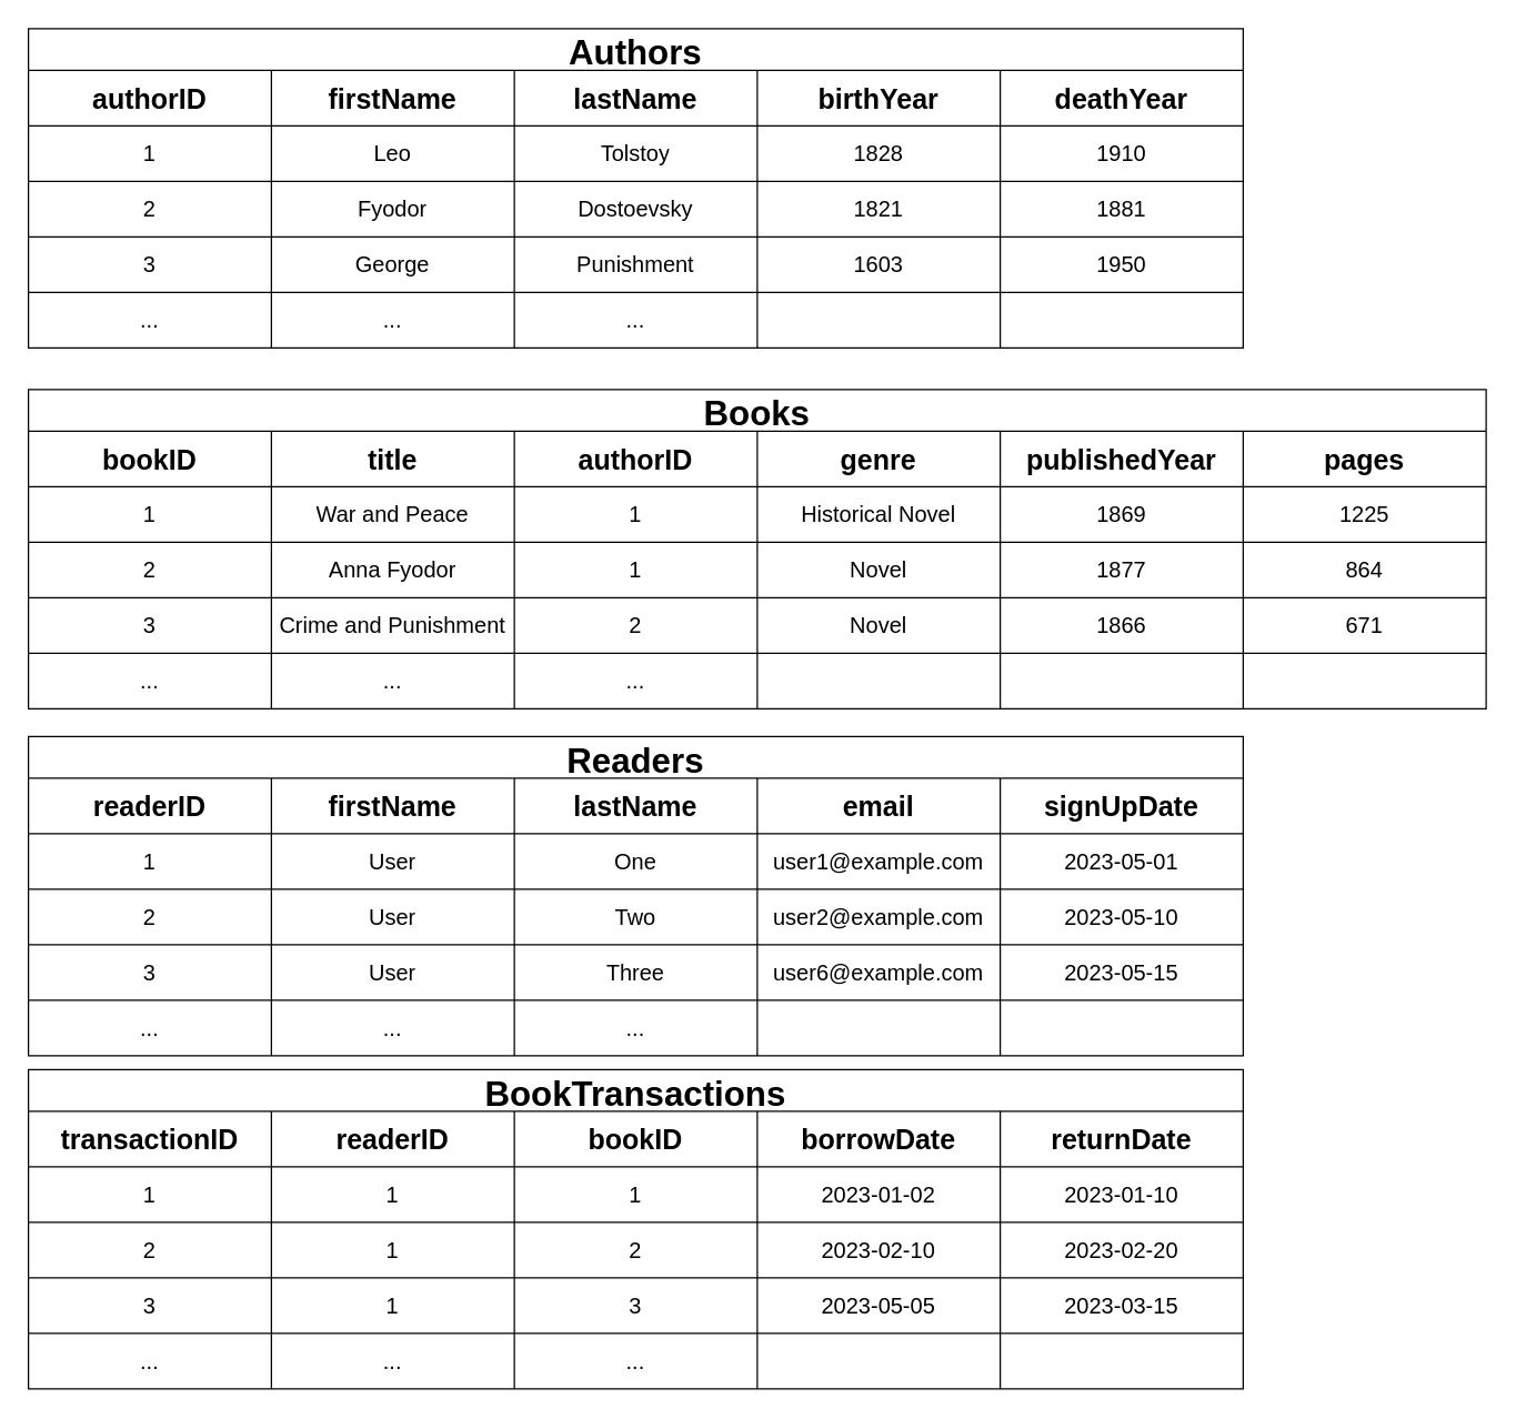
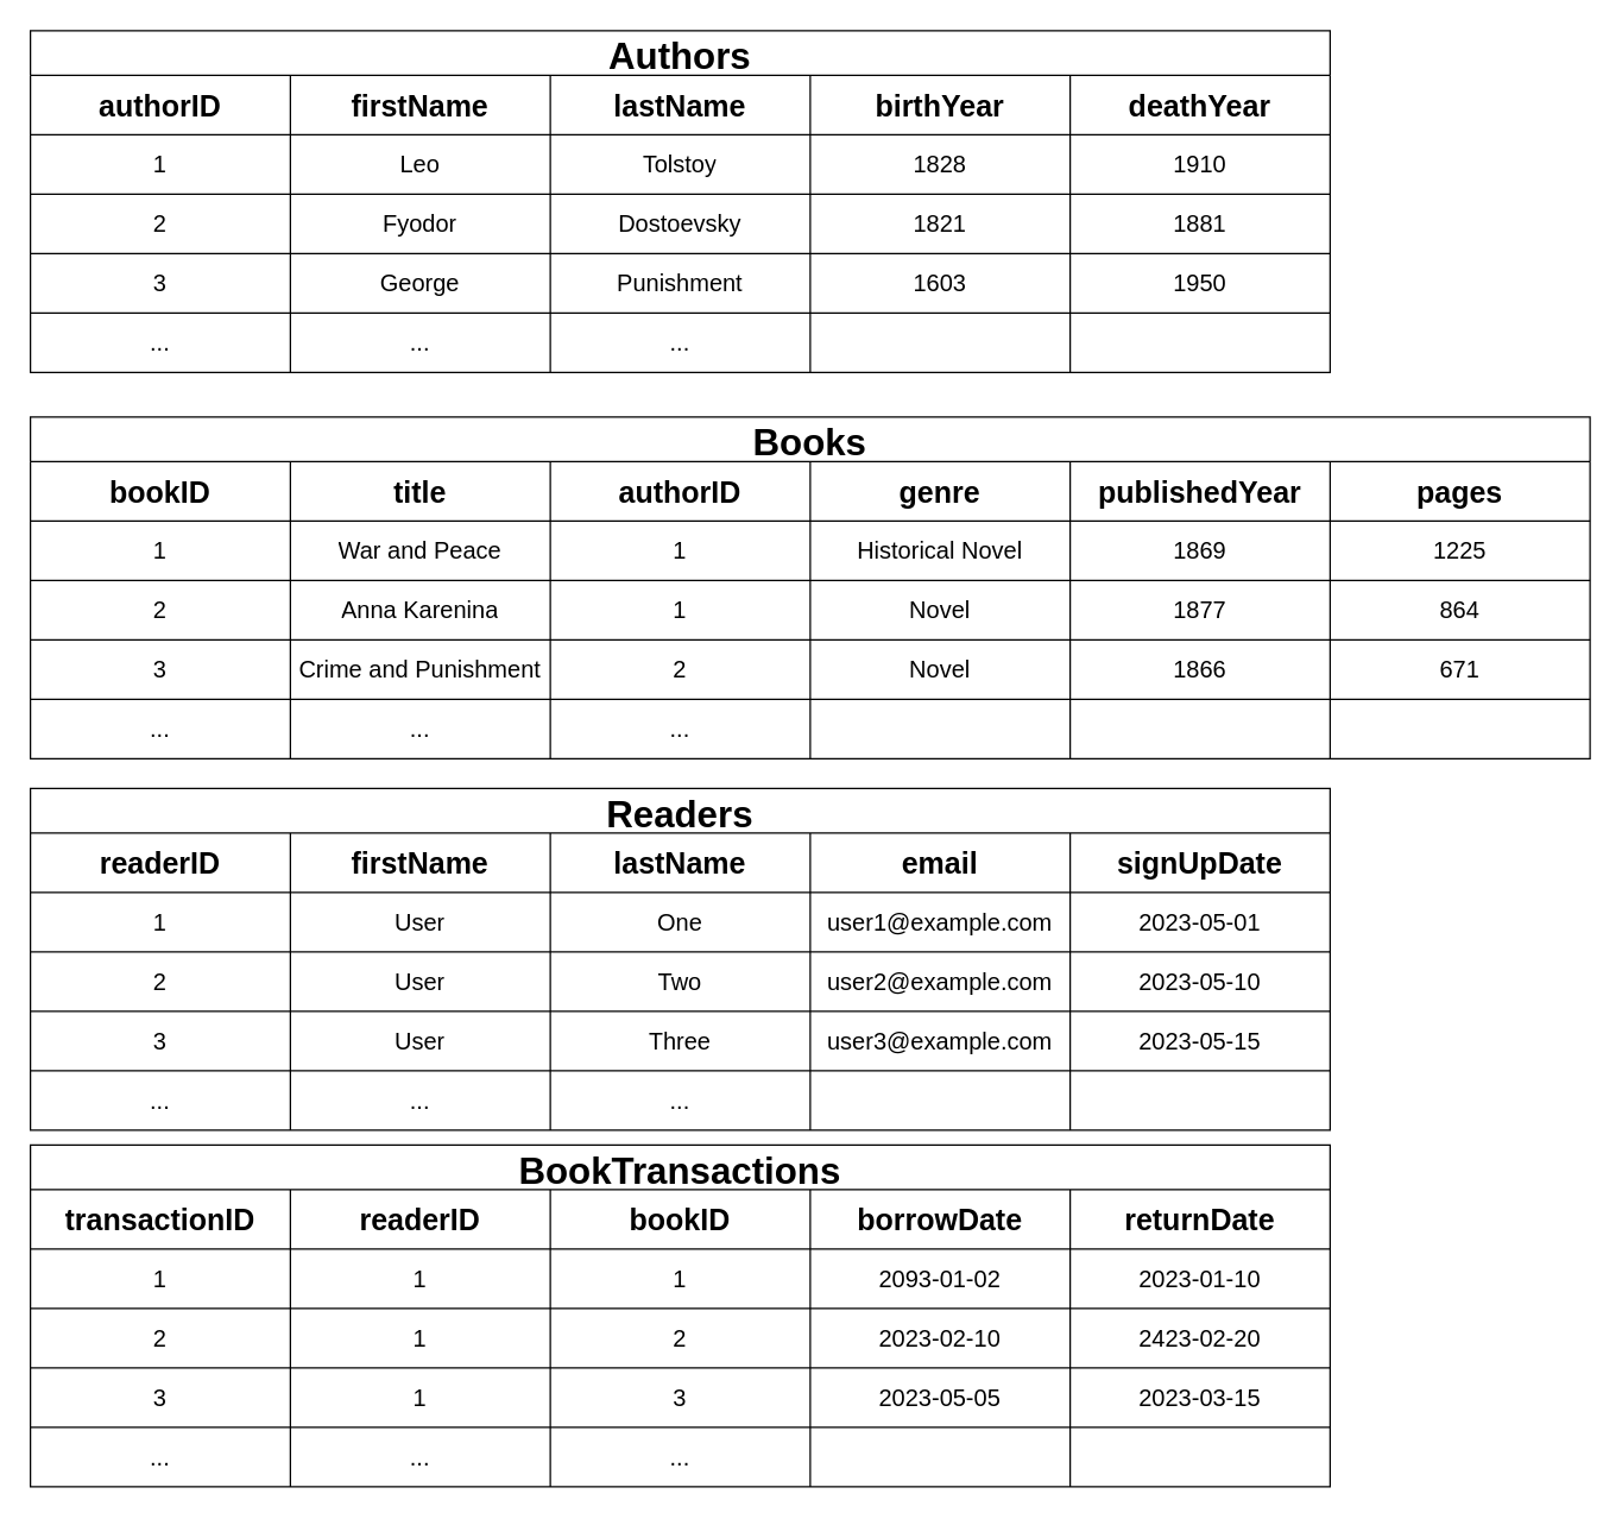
- <mxCell id="50" value="Anna Fyodor" style="shape=partialRectangle;html=1;whiteSpace=wrap;connectable=0;strokeColor=inherit;overflow=hidden;fillColor=none;top=0;left=0;bottom=0;right=0;pointerEvents=1;fontSize=16;" vertex="1" parent="48"><mxGeometry x="175" width="175" height="40" as="geometry"><mxRectangle width="175" height="40" as="alternateBounds" /></mxGeometry></mxCell>
+ <mxCell id="50" value="Anna Karenina" style="shape=partialRectangle;html=1;whiteSpace=wrap;connectable=0;strokeColor=inherit;overflow=hidden;fillColor=none;top=0;left=0;bottom=0;right=0;pointerEvents=1;fontSize=16;" vertex="1" parent="48"><mxGeometry x="175" width="175" height="40" as="geometry"><mxRectangle width="175" height="40" as="alternateBounds" /></mxGeometry></mxCell>
- <mxCell id="92" value="user6@example.com" style="shape=partialRectangle;html=1;whiteSpace=wrap;connectable=0;strokeColor=inherit;overflow=hidden;fillColor=none;top=0;left=0;bottom=0;right=0;pointerEvents=1;fontSize=16;" vertex="1" parent="88"><mxGeometry x="525" width="175" height="40" as="geometry"><mxRectangle width="175" height="40" as="alternateBounds" /></mxGeometry></mxCell>
+ <mxCell id="92" value="user3@example.com" style="shape=partialRectangle;html=1;whiteSpace=wrap;connectable=0;strokeColor=inherit;overflow=hidden;fillColor=none;top=0;left=0;bottom=0;right=0;pointerEvents=1;fontSize=16;" vertex="1" parent="88"><mxGeometry x="525" width="175" height="40" as="geometry"><mxRectangle width="175" height="40" as="alternateBounds" /></mxGeometry></mxCell>
- <mxCell id="111" value="2023-01-02" style="shape=partialRectangle;html=1;whiteSpace=wrap;connectable=0;strokeColor=inherit;overflow=hidden;fillColor=none;top=0;left=0;bottom=0;right=0;pointerEvents=1;fontSize=16;" vertex="1" parent="107"><mxGeometry x="525" width="175" height="40" as="geometry"><mxRectangle width="175" height="40" as="alternateBounds" /></mxGeometry></mxCell>
+ <mxCell id="111" value="2093-01-02" style="shape=partialRectangle;html=1;whiteSpace=wrap;connectable=0;strokeColor=inherit;overflow=hidden;fillColor=none;top=0;left=0;bottom=0;right=0;pointerEvents=1;fontSize=16;" vertex="1" parent="107"><mxGeometry x="525" width="175" height="40" as="geometry"><mxRectangle width="175" height="40" as="alternateBounds" /></mxGeometry></mxCell>
- <mxCell id="118" value="2023-02-20" style="shape=partialRectangle;html=1;whiteSpace=wrap;connectable=0;strokeColor=inherit;overflow=hidden;fillColor=none;top=0;left=0;bottom=0;right=0;pointerEvents=1;fontSize=16;" vertex="1" parent="113"><mxGeometry x="700" width="175" height="40" as="geometry"><mxRectangle width="175" height="40" as="alternateBounds" /></mxGeometry></mxCell>
+ <mxCell id="118" value="2423-02-20" style="shape=partialRectangle;html=1;whiteSpace=wrap;connectable=0;strokeColor=inherit;overflow=hidden;fillColor=none;top=0;left=0;bottom=0;right=0;pointerEvents=1;fontSize=16;" vertex="1" parent="113"><mxGeometry x="700" width="175" height="40" as="geometry"><mxRectangle width="175" height="40" as="alternateBounds" /></mxGeometry></mxCell>
